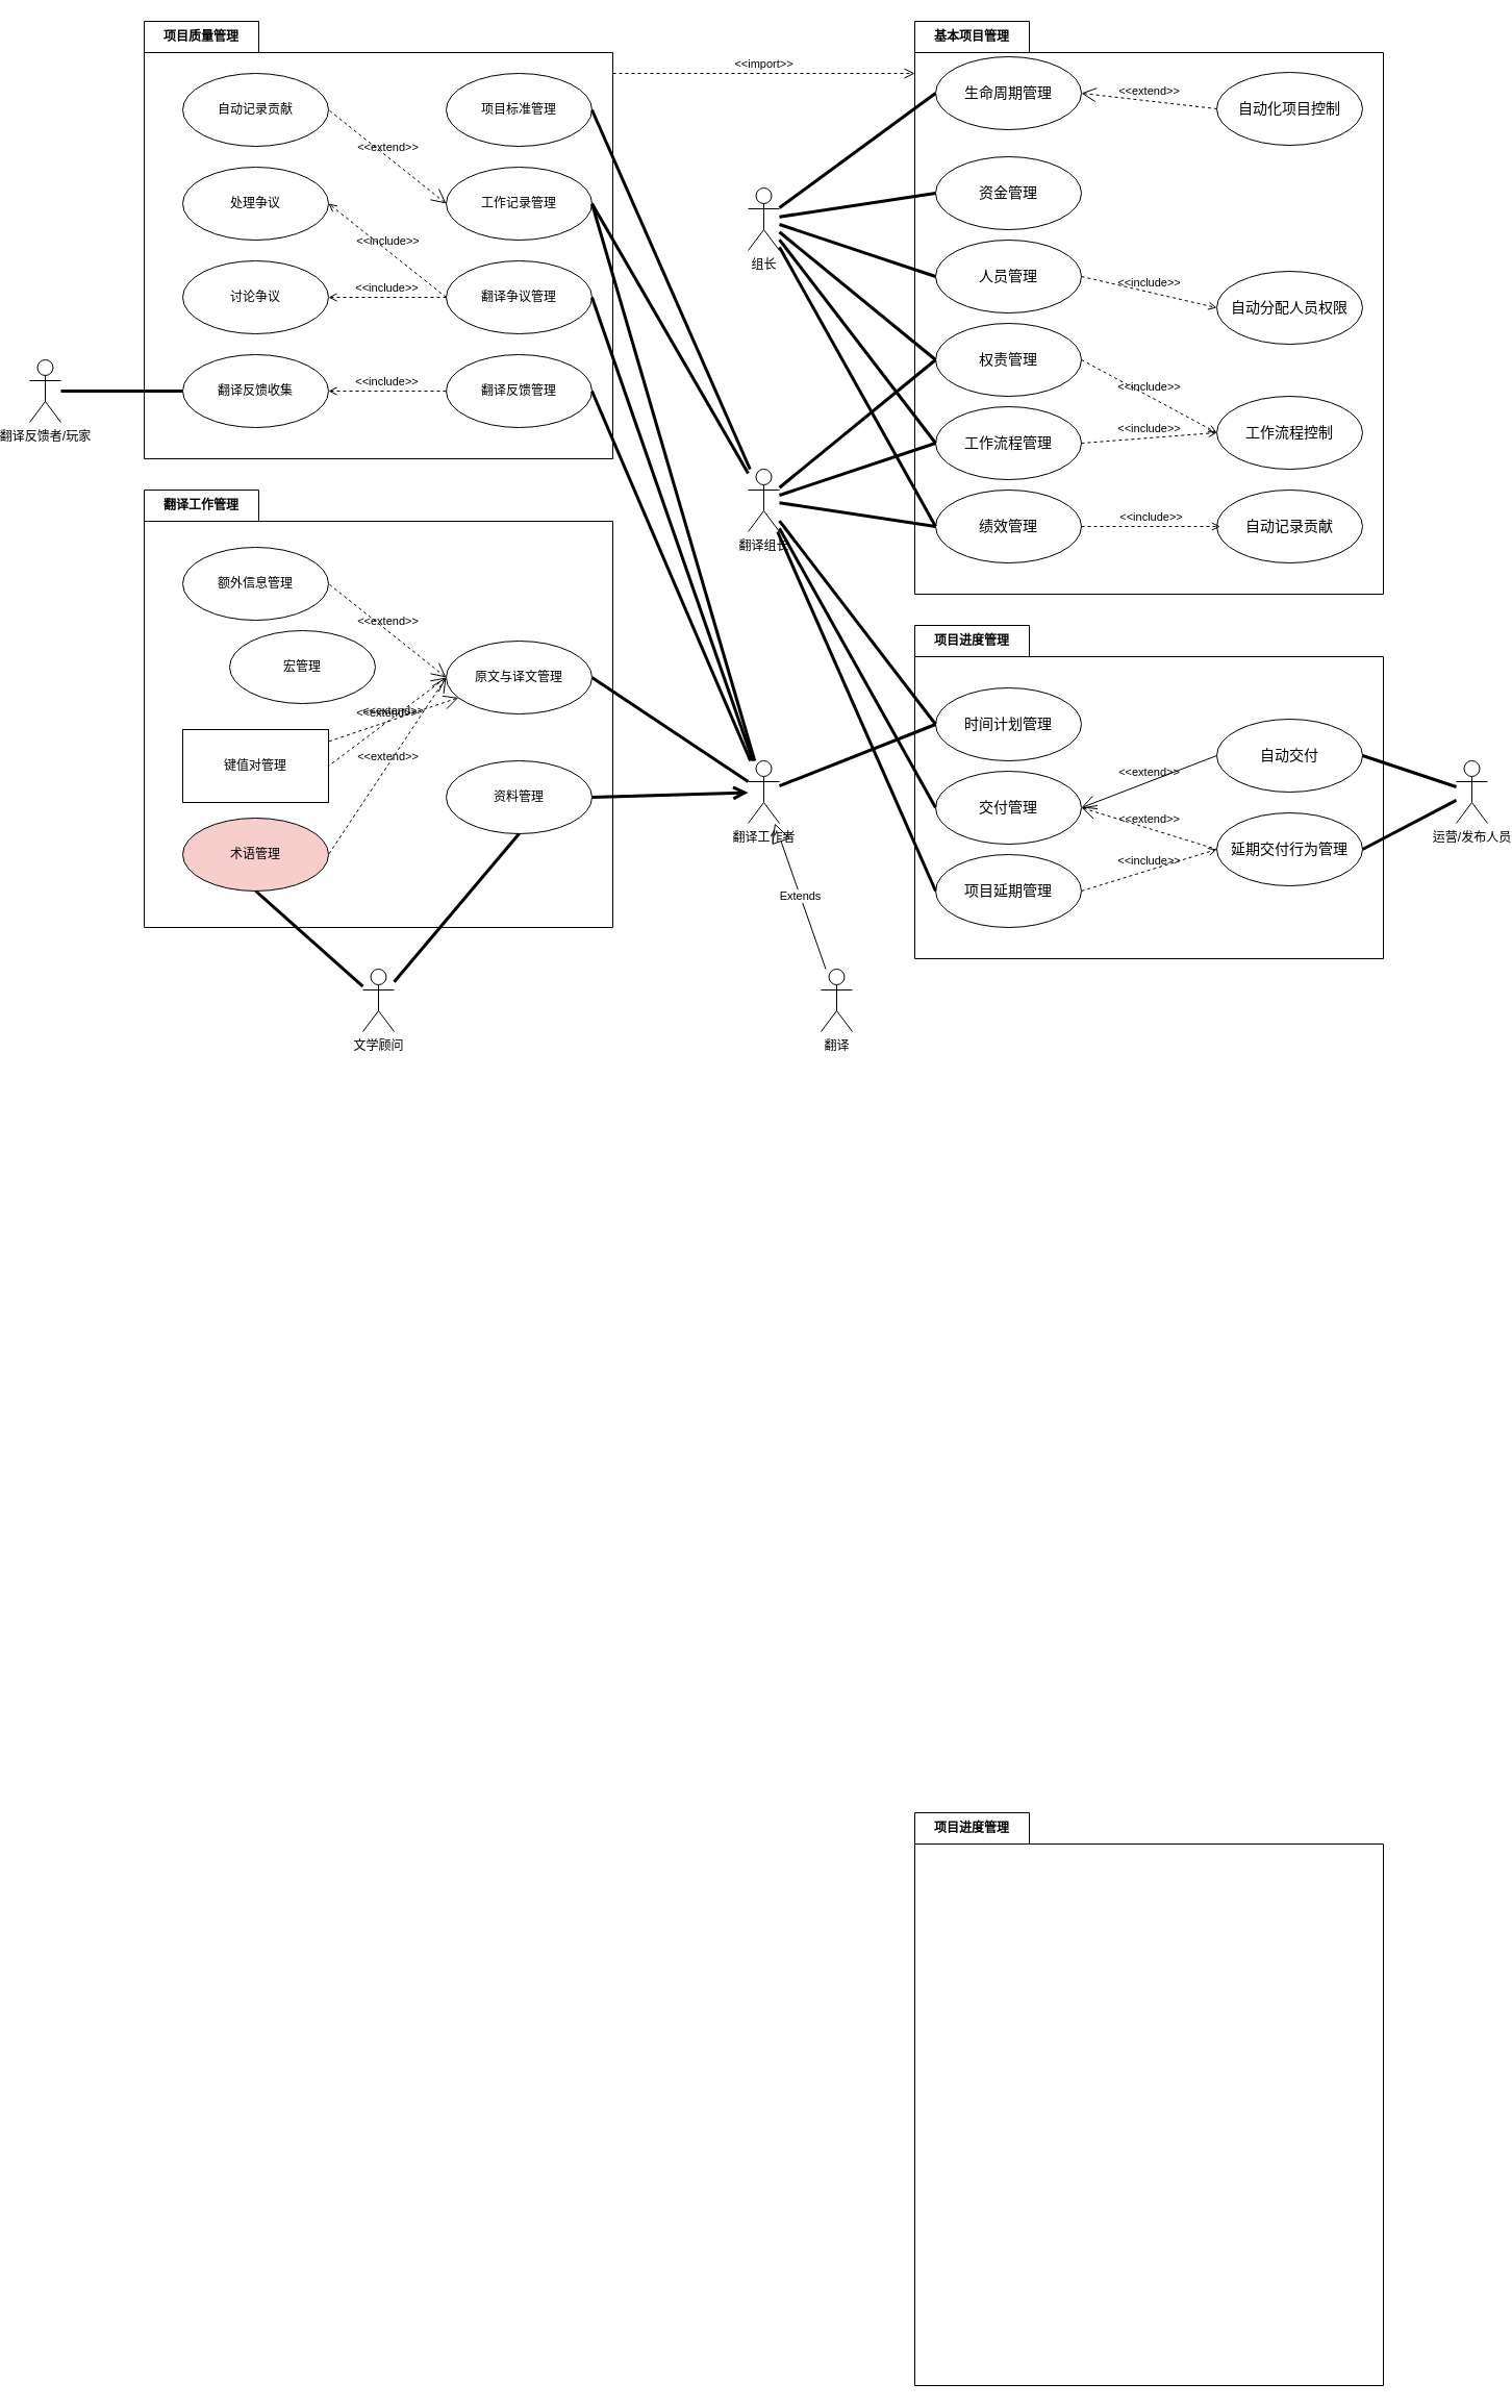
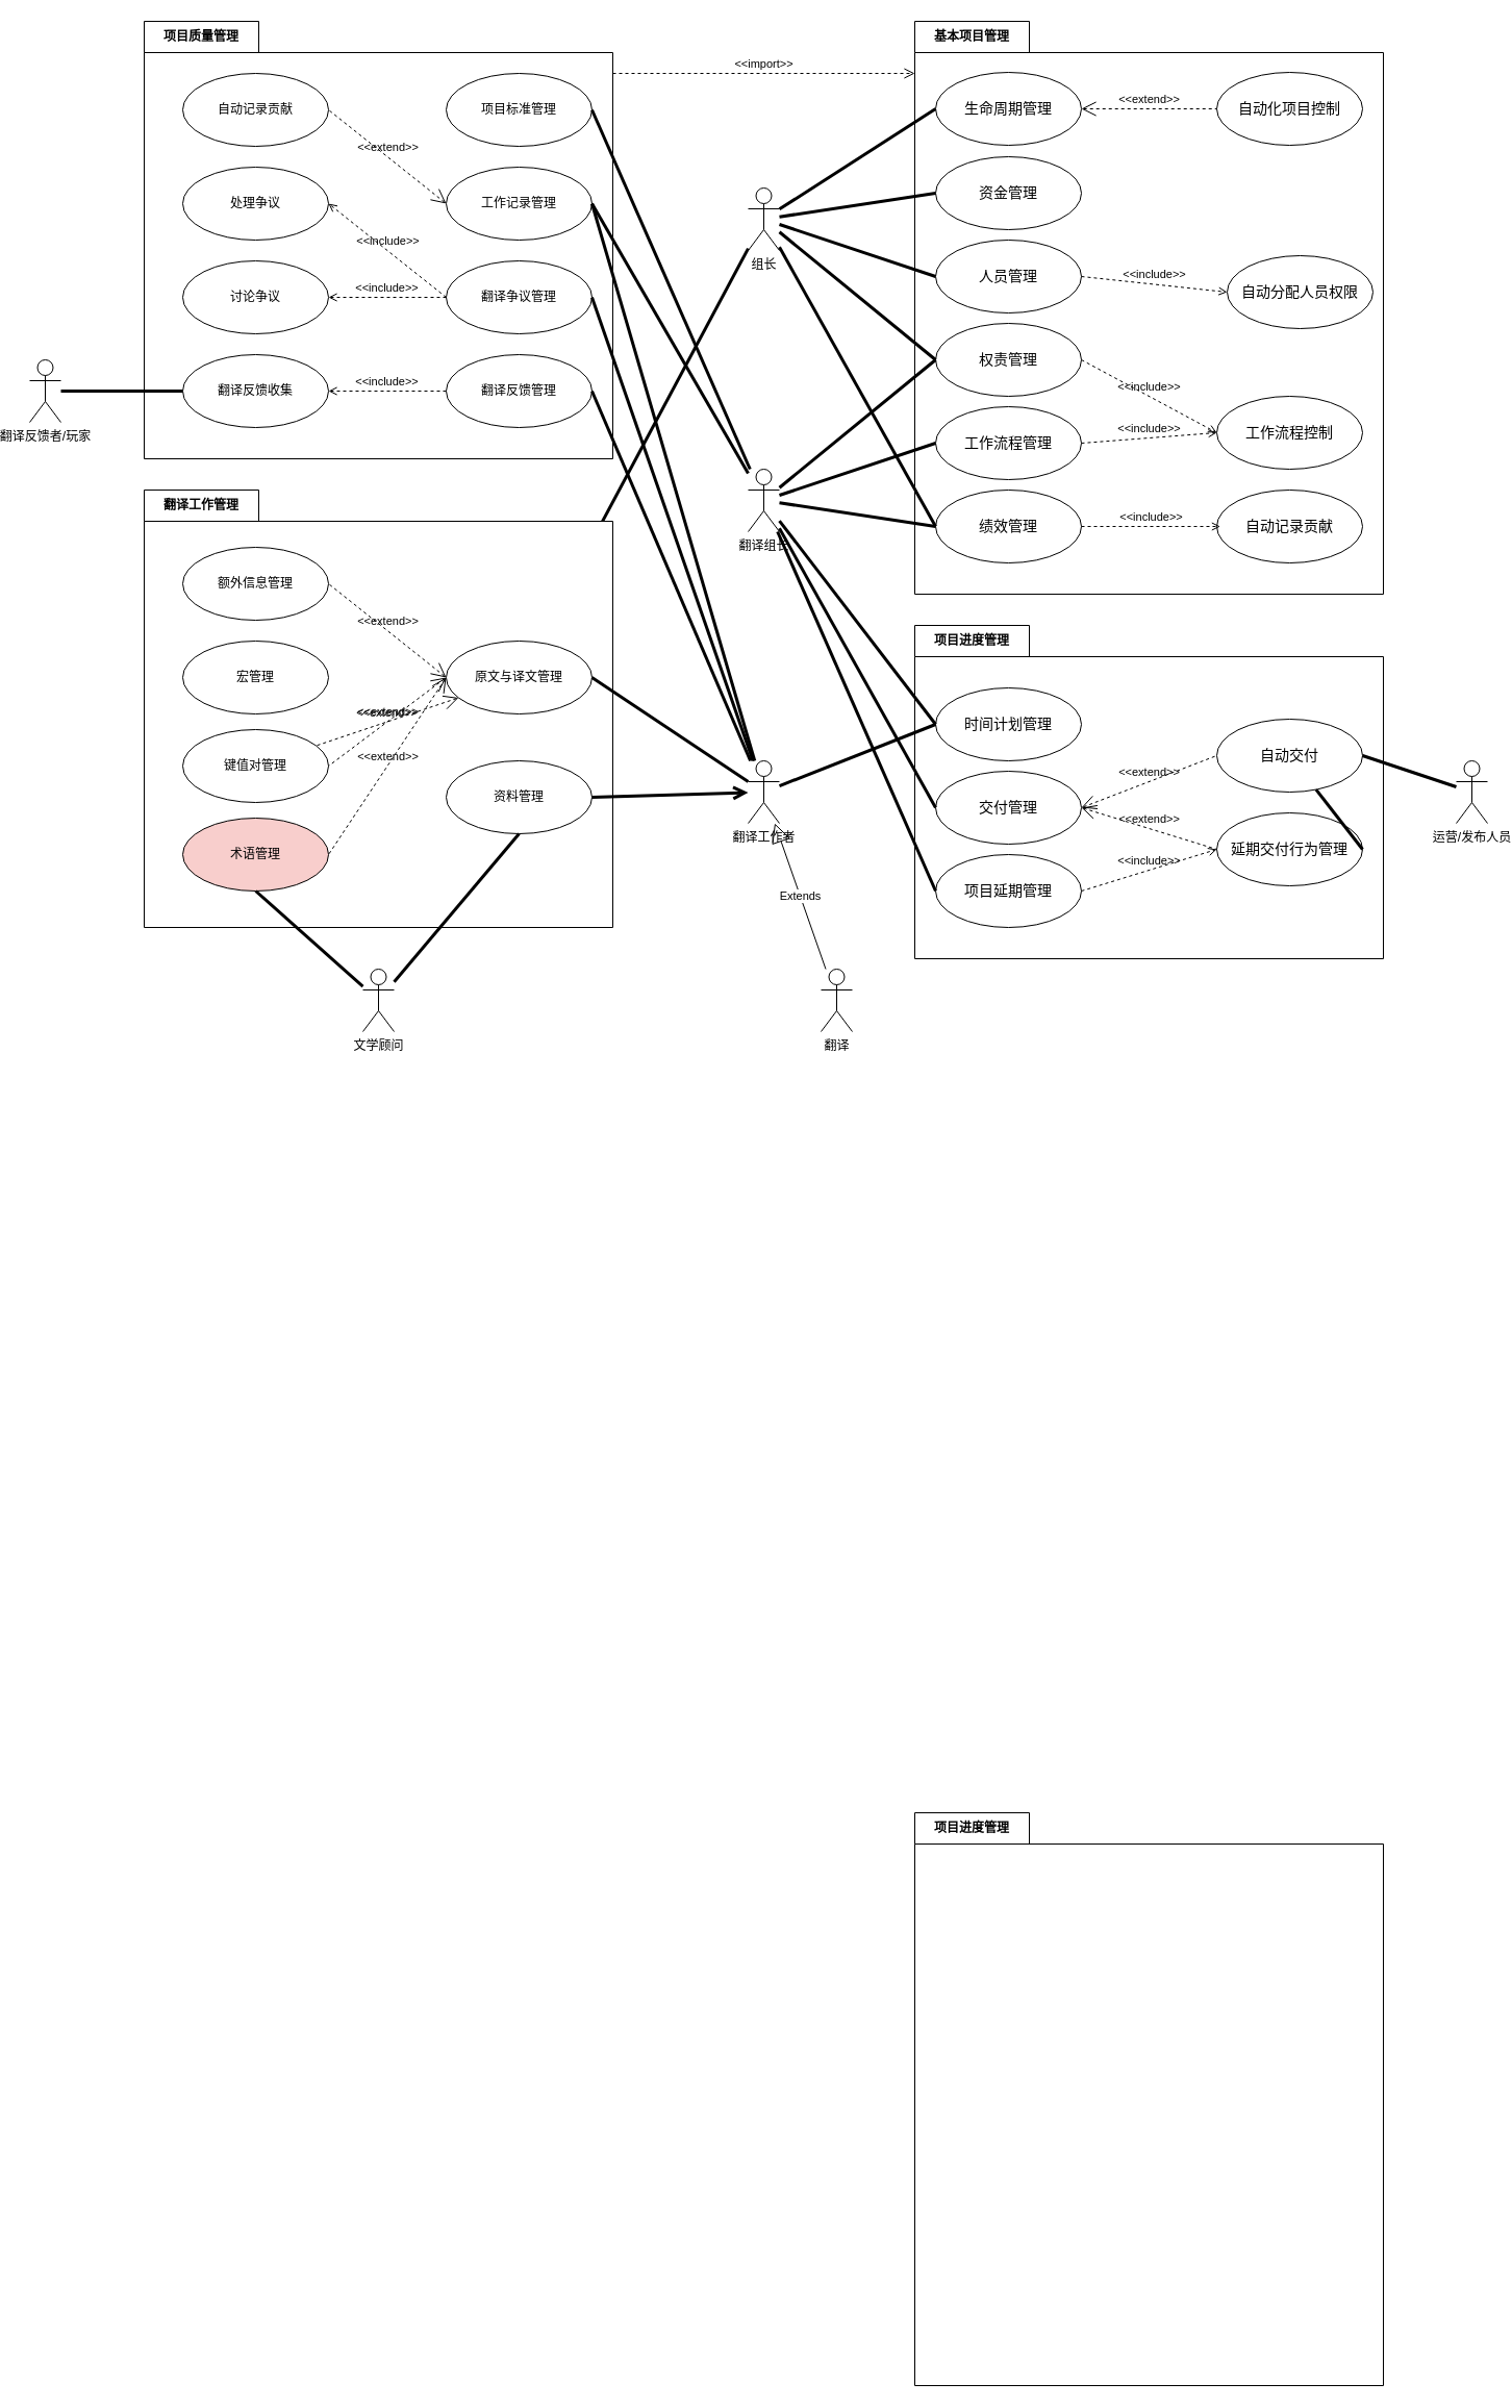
- <mxCell id="5" value="生命周期管理" style="ellipse;whiteSpace=wrap;html=1;fontSize=14;" parent="2" vertex="1"><mxGeometry x="45" y="34" width="140" height="70" as="geometry" /></mxCell>
+ <mxCell id="5" value="生命周期管理" style="ellipse;whiteSpace=wrap;html=1;fontSize=14;" parent="2" vertex="1"><mxGeometry x="45" y="49" width="140" height="70" as="geometry" /></mxCell>
- <mxCell id="11" value="&lt;font style=&quot;font-size: 14px;&quot;&gt;自动分配人员权限&lt;/font&gt;" style="ellipse;whiteSpace=wrap;html=1;" parent="2" vertex="1"><mxGeometry x="315" y="240" width="140" height="70" as="geometry" /></mxCell>
+ <mxCell id="11" value="&lt;font style=&quot;font-size: 14px;&quot;&gt;自动分配人员权限&lt;/font&gt;" style="ellipse;whiteSpace=wrap;html=1;" parent="2" vertex="1"><mxGeometry x="325" y="225" width="140" height="70" as="geometry" /></mxCell>
- <mxCell id="22" value="" style="endArrow=none;startArrow=none;endFill=0;startFill=0;endSize=8;html=1;verticalAlign=bottom;labelBackgroundColor=none;strokeWidth=3;rounded=0;entryX=0;entryY=0.5;entryDx=0;entryDy=0;" parent="1" source="20" target="6" edge="1"><mxGeometry width="160" relative="1" as="geometry"><mxPoint x="1270" y="626" as="sourcePoint" /><mxPoint x="1340" y="580" as="targetPoint" /></mxGeometry></mxCell>
+ <mxCell id="22" value="" style="endArrow=none;startArrow=none;endFill=0;startFill=0;endSize=8;html=1;verticalAlign=bottom;labelBackgroundColor=none;strokeWidth=3;rounded=0;" parent="1" source="20" target="73" edge="1"><mxGeometry width="160" relative="1" as="geometry"><mxPoint x="1270" y="626" as="sourcePoint" /><mxPoint x="1340" y="580" as="targetPoint" /></mxGeometry></mxCell>
- <mxCell id="75" value="宏管理" style="ellipse;whiteSpace=wrap;html=1;" vertex="1" parent="1"><mxGeometry x="212" y="605" width="140" height="70" as="geometry" /></mxCell>
+ <mxCell id="75" value="宏管理" style="ellipse;whiteSpace=wrap;html=1;" vertex="1" parent="1"><mxGeometry x="167" y="615" width="140" height="70" as="geometry" /></mxCell>
- <mxCell id="78" value="键值对管理" style="whiteSpace=wrap;html=1;rounded=0;" vertex="1" parent="1"><mxGeometry x="167" y="700" width="140" height="70" as="geometry" /></mxCell>
+ <mxCell id="78" value="键值对管理" style="ellipse;whiteSpace=wrap;html=1;" vertex="1" parent="1"><mxGeometry x="167" y="700" width="140" height="70" as="geometry" /></mxCell>
- <mxCell id="49" value="&amp;lt;&amp;lt;extend&amp;gt;&amp;gt;" style="edgeStyle=none;html=1;startArrow=open;endArrow=none;startSize=12;verticalAlign=bottom;dashed=0;labelBackgroundColor=none;rounded=0;entryX=0;entryY=0.5;entryDx=0;entryDy=0;exitX=1;exitY=0.5;exitDx=0;exitDy=0;" edge="1" parent="1" source="40" target="45"><mxGeometry width="160" relative="1" as="geometry"><mxPoint x="1080" y="720" as="sourcePoint" /><mxPoint x="1210" y="720" as="targetPoint" /></mxGeometry></mxCell>
+ <mxCell id="49" value="&amp;lt;&amp;lt;extend&amp;gt;&amp;gt;" style="edgeStyle=none;html=1;startArrow=open;endArrow=none;startSize=12;verticalAlign=bottom;dashed=1;labelBackgroundColor=none;rounded=0;entryX=0;entryY=0.5;entryDx=0;entryDy=0;exitX=1;exitY=0.5;exitDx=0;exitDy=0;" edge="1" parent="1" source="40" target="45"><mxGeometry width="160" relative="1" as="geometry"><mxPoint x="1080" y="720" as="sourcePoint" /><mxPoint x="1210" y="720" as="targetPoint" /></mxGeometry></mxCell>
- <mxCell id="48" value="" style="endArrow=none;startArrow=none;endFill=0;startFill=0;endSize=8;html=1;verticalAlign=bottom;labelBackgroundColor=none;strokeWidth=3;rounded=0;exitX=1;exitY=0.5;exitDx=0;exitDy=0;" edge="1" parent="1" source="46" target="39"><mxGeometry width="160" relative="1" as="geometry"><mxPoint x="1380" y="906" as="sourcePoint" /><mxPoint x="1450" y="860" as="targetPoint" /></mxGeometry></mxCell>
+ <mxCell id="48" value="" style="endArrow=none;startArrow=none;endFill=0;startFill=0;endSize=8;html=1;verticalAlign=bottom;labelBackgroundColor=none;strokeWidth=3;rounded=0;exitX=1;exitY=0.5;exitDx=0;exitDy=0;" edge="1" parent="1" source="46" target="45"><mxGeometry width="160" relative="1" as="geometry"><mxPoint x="1380" y="906" as="sourcePoint" /><mxPoint x="1450" y="860" as="targetPoint" /></mxGeometry></mxCell>
